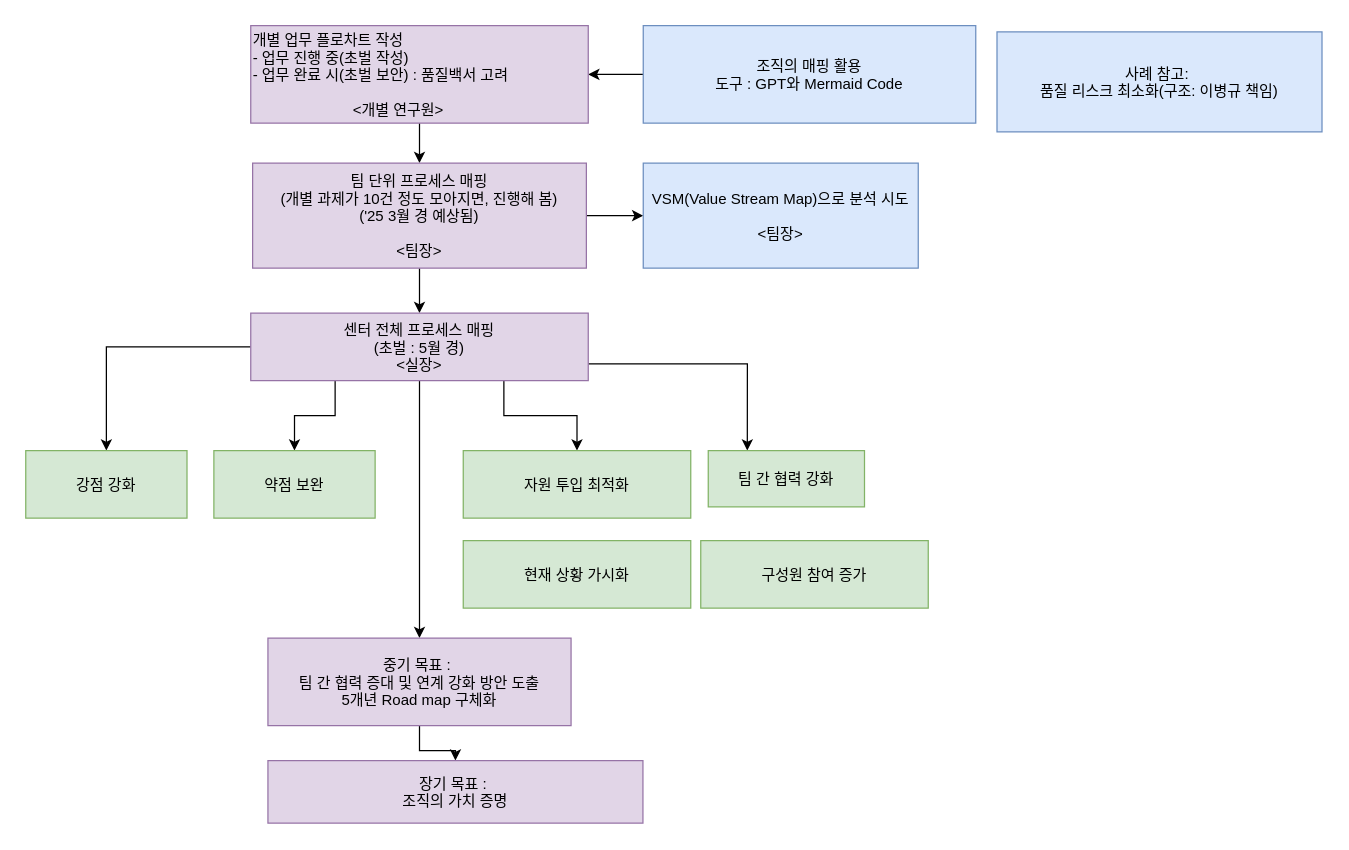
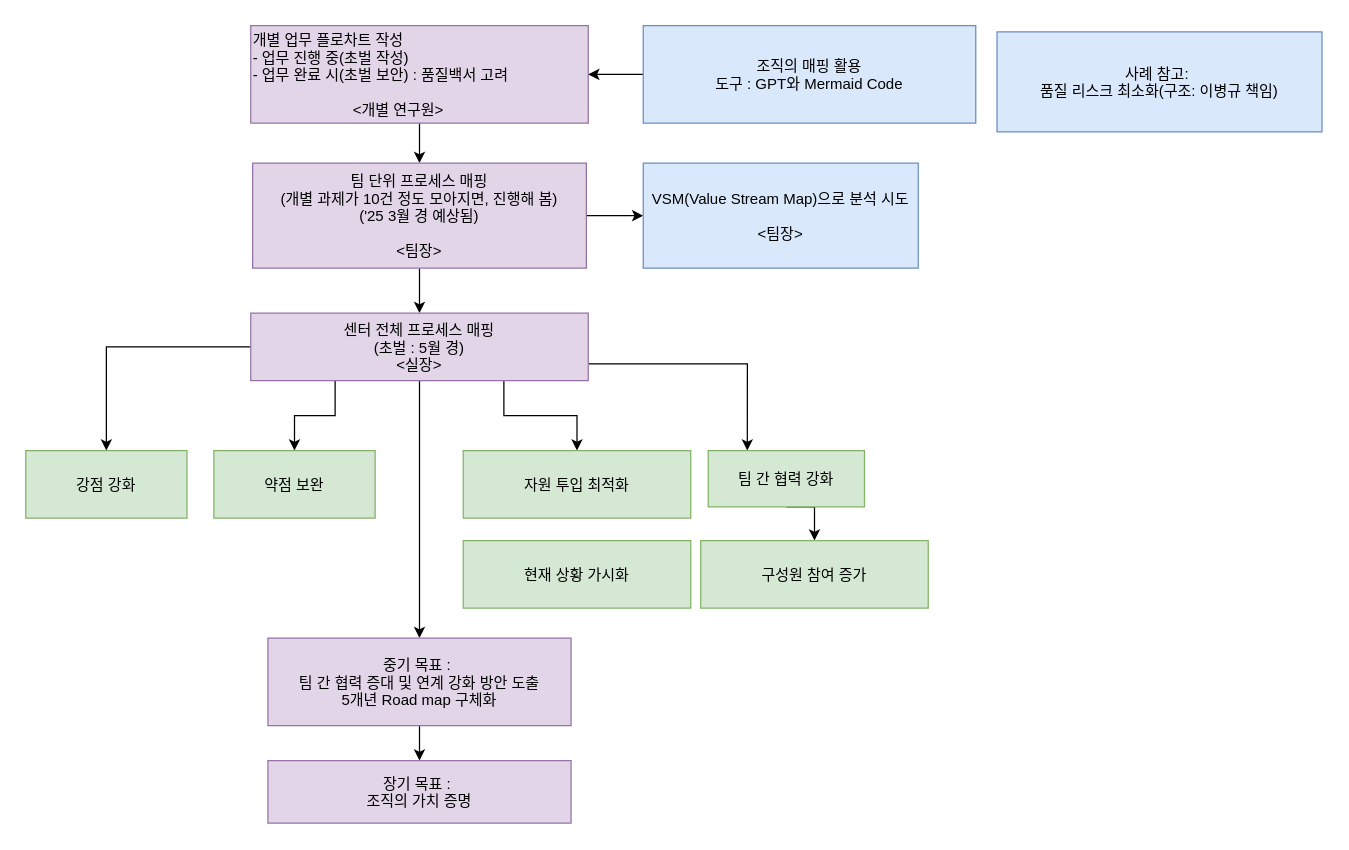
+ <mxCell id="18" style="edgeStyle=orthogonalEdgeStyle;rounded=0;orthogonalLoop=1;jettySize=auto;html=1;exitX=0.5;exitY=1;exitDx=0;exitDy=0;entryX=0.5;entryY=0;entryDx=0;entryDy=0;" edge="1" parent="1" source="19" target="23"><mxGeometry relative="1" as="geometry" /></mxCell>
- <mxCell id="26" value="장기 목표 : &#10;조직의 가치 증명" style="fillColor=#e1d5e7;strokeColor=#9673a6;" vertex="1" parent="1"><mxGeometry x="213.75" y="608" width="300" height="50" as="geometry" /></mxCell>
+ <mxCell id="26" value="장기 목표 : &#10;조직의 가치 증명" style="fillColor=#e1d5e7;strokeColor=#9673a6;" vertex="1" parent="1"><mxGeometry x="213.75" y="608" width="242.5" height="50" as="geometry" /></mxCell>
